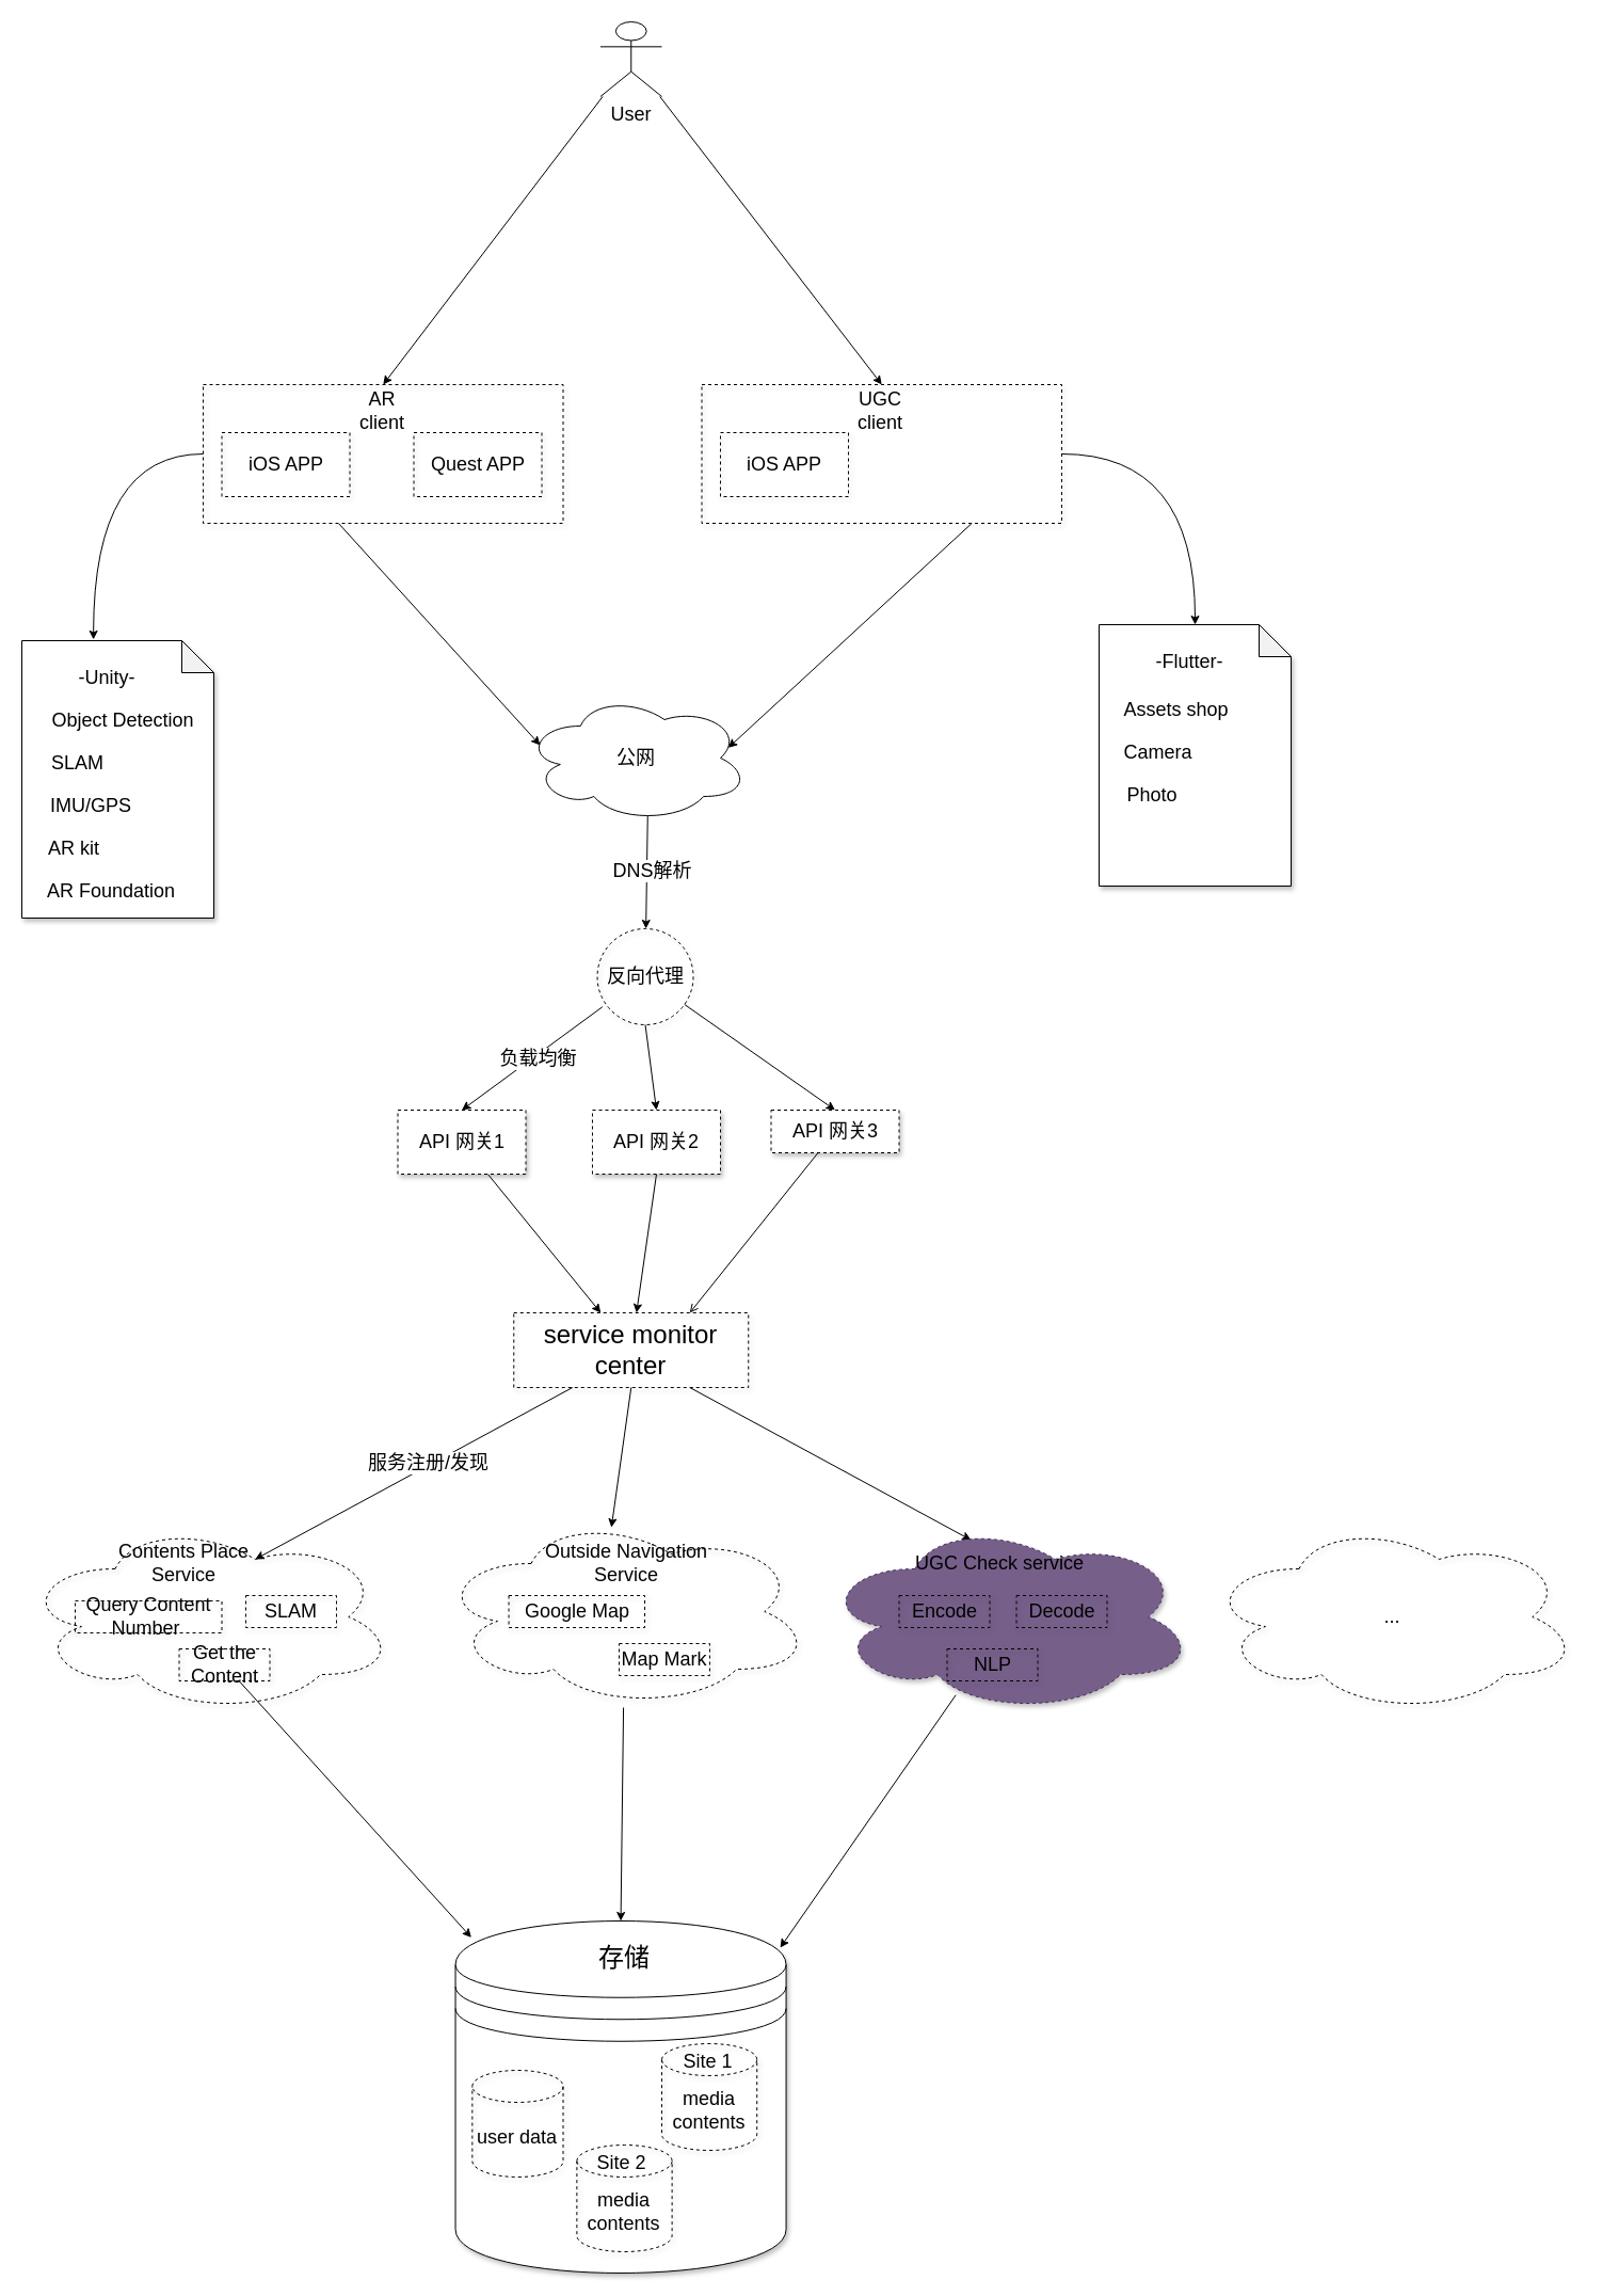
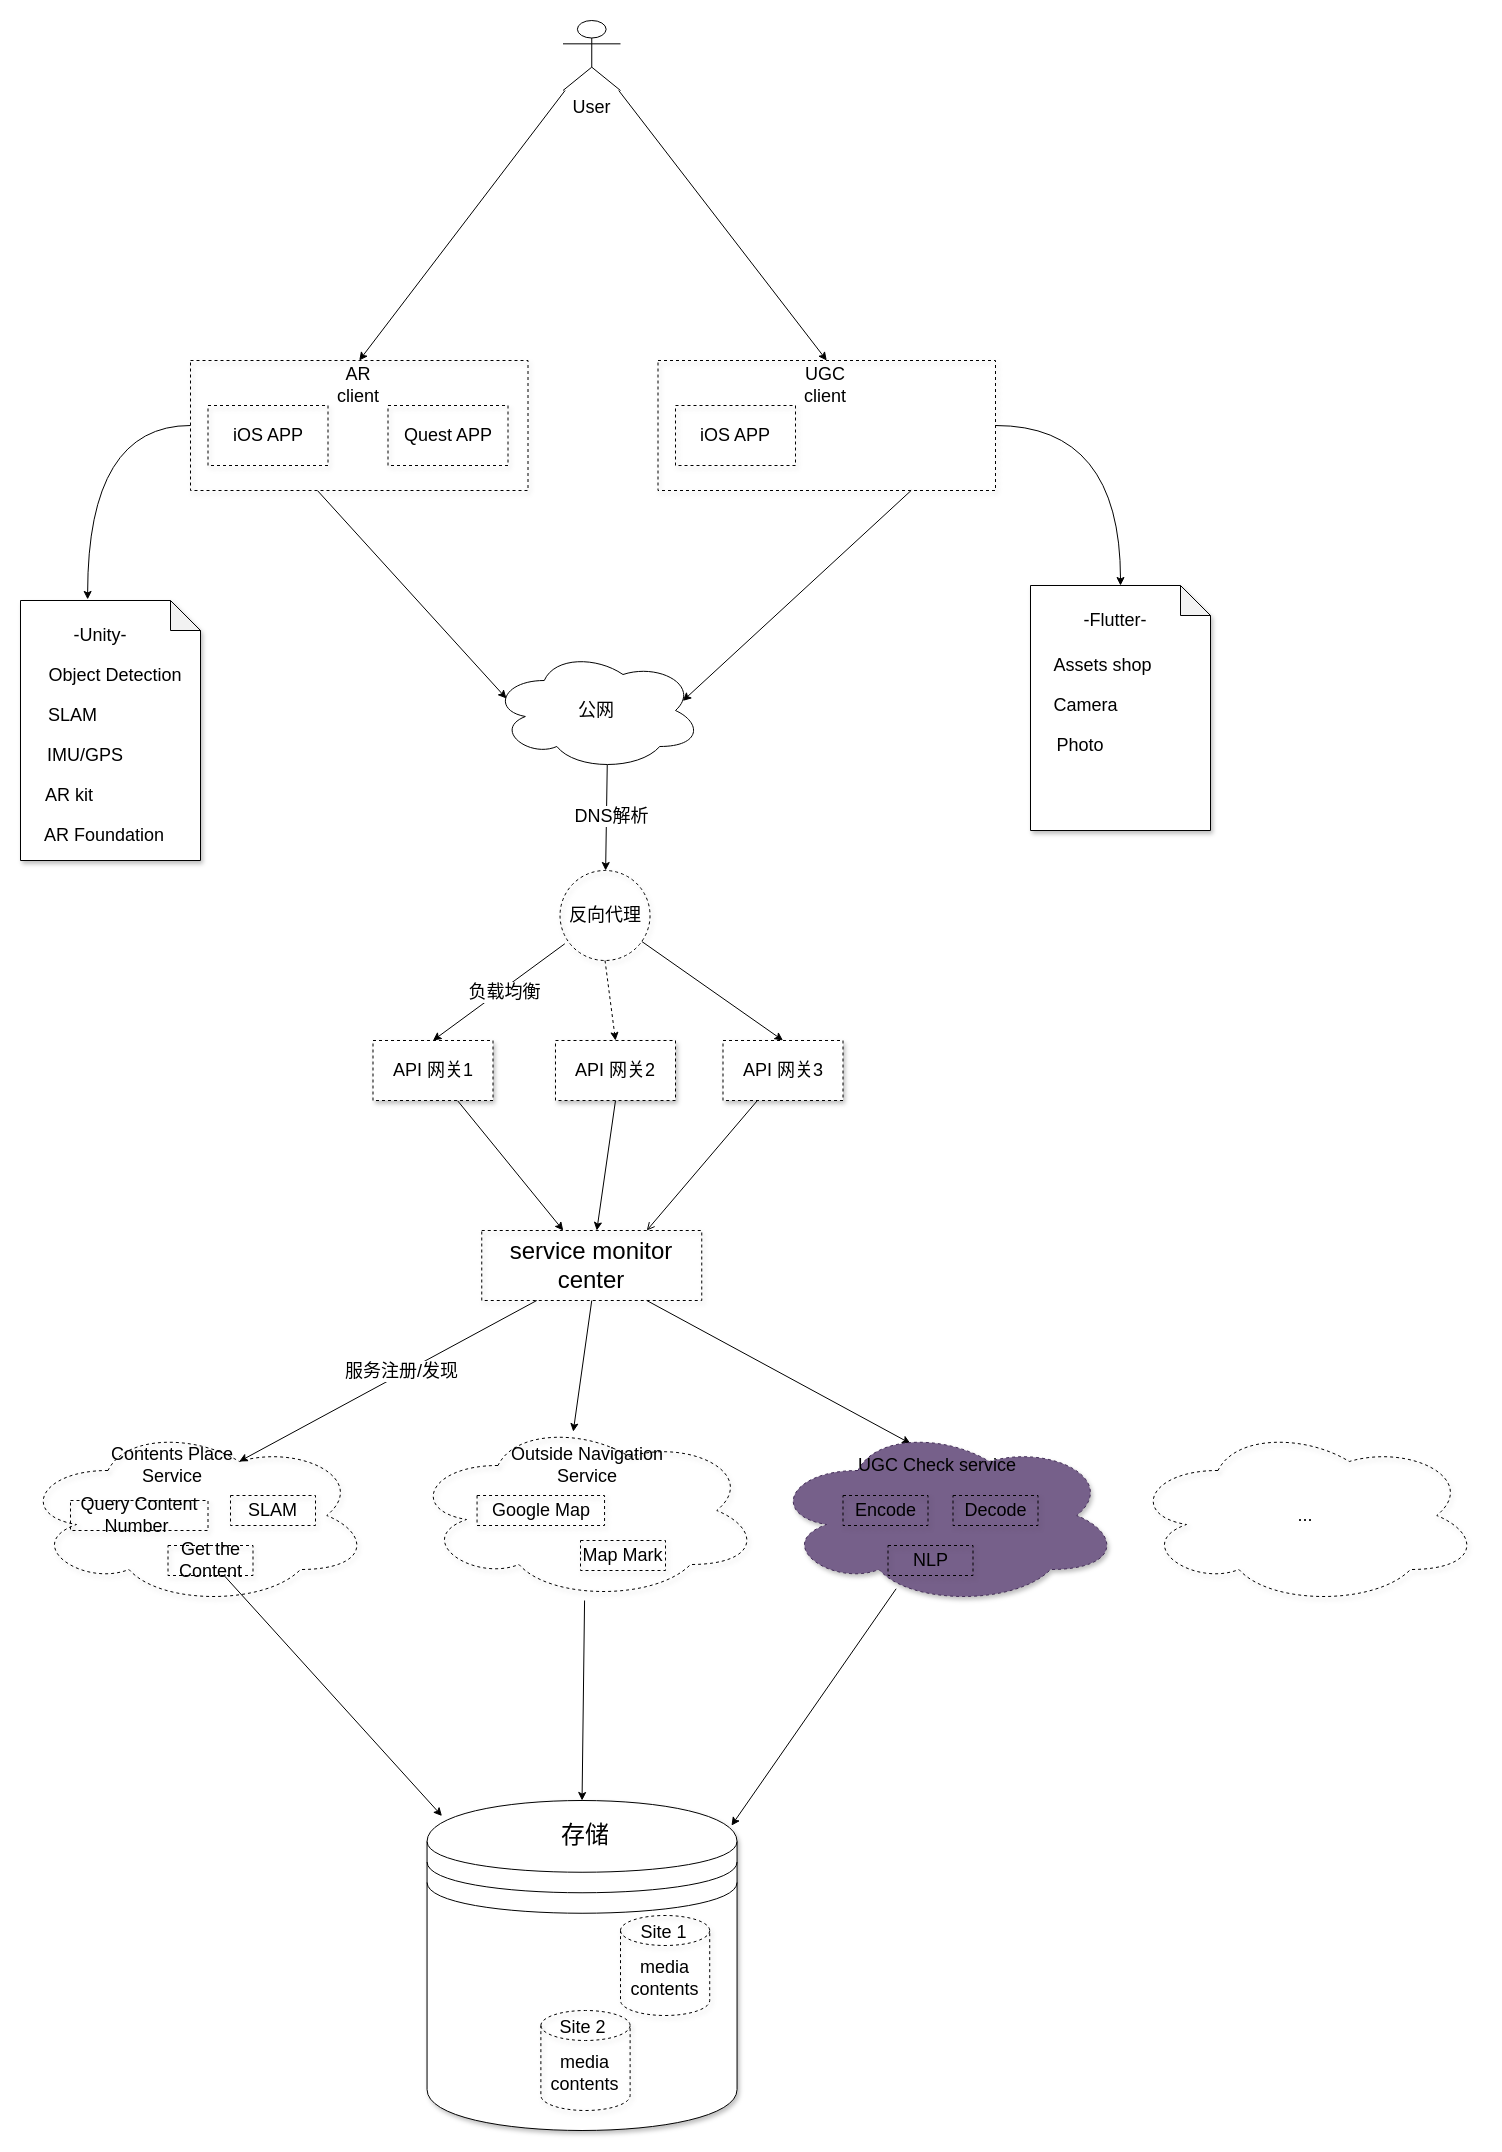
- <mxCell id="29" style="edgeStyle=none;sketch=0;html=1;exitX=0.5;exitY=1;exitDx=0;exitDy=0;entryX=0.5;entryY=0;entryDx=0;entryDy=0;fontSize=24;" edge="1" parent="1" source="31" target="34"><mxGeometry relative="1" as="geometry" /></mxCell>
+ <mxCell id="29" style="edgeStyle=none;sketch=0;html=1;exitX=0.5;exitY=1;exitDx=0;exitDy=0;entryX=0.5;entryY=0;entryDx=0;entryDy=0;fontSize=24;dashed=1;" edge="1" parent="1" source="31" target="34"><mxGeometry relative="1" as="geometry" /></mxCell>
- <mxCell id="54" value="API 网关3" style="rounded=0;whiteSpace=wrap;html=1;shadow=1;dashed=1;fontSize=18;" vertex="1" parent="1"><mxGeometry x="722.5" y="1040" width="120" height="40" as="geometry" /></mxCell>
+ <mxCell id="54" value="API 网关3" style="rounded=0;whiteSpace=wrap;html=1;shadow=1;dashed=1;fontSize=18;" vertex="1" parent="1"><mxGeometry x="722.5" y="1040" width="120" height="60" as="geometry" /></mxCell>
- <mxCell id="38" value="user data" style="shape=cylinder3;whiteSpace=wrap;html=1;boundedLbl=1;backgroundOutline=1;size=15;shadow=1;dashed=1;strokeColor=default;fontSize=18;fillColor=none;" vertex="1" parent="1"><mxGeometry x="442.34" y="1940" width="85.16" height="100" as="geometry" /></mxCell>
